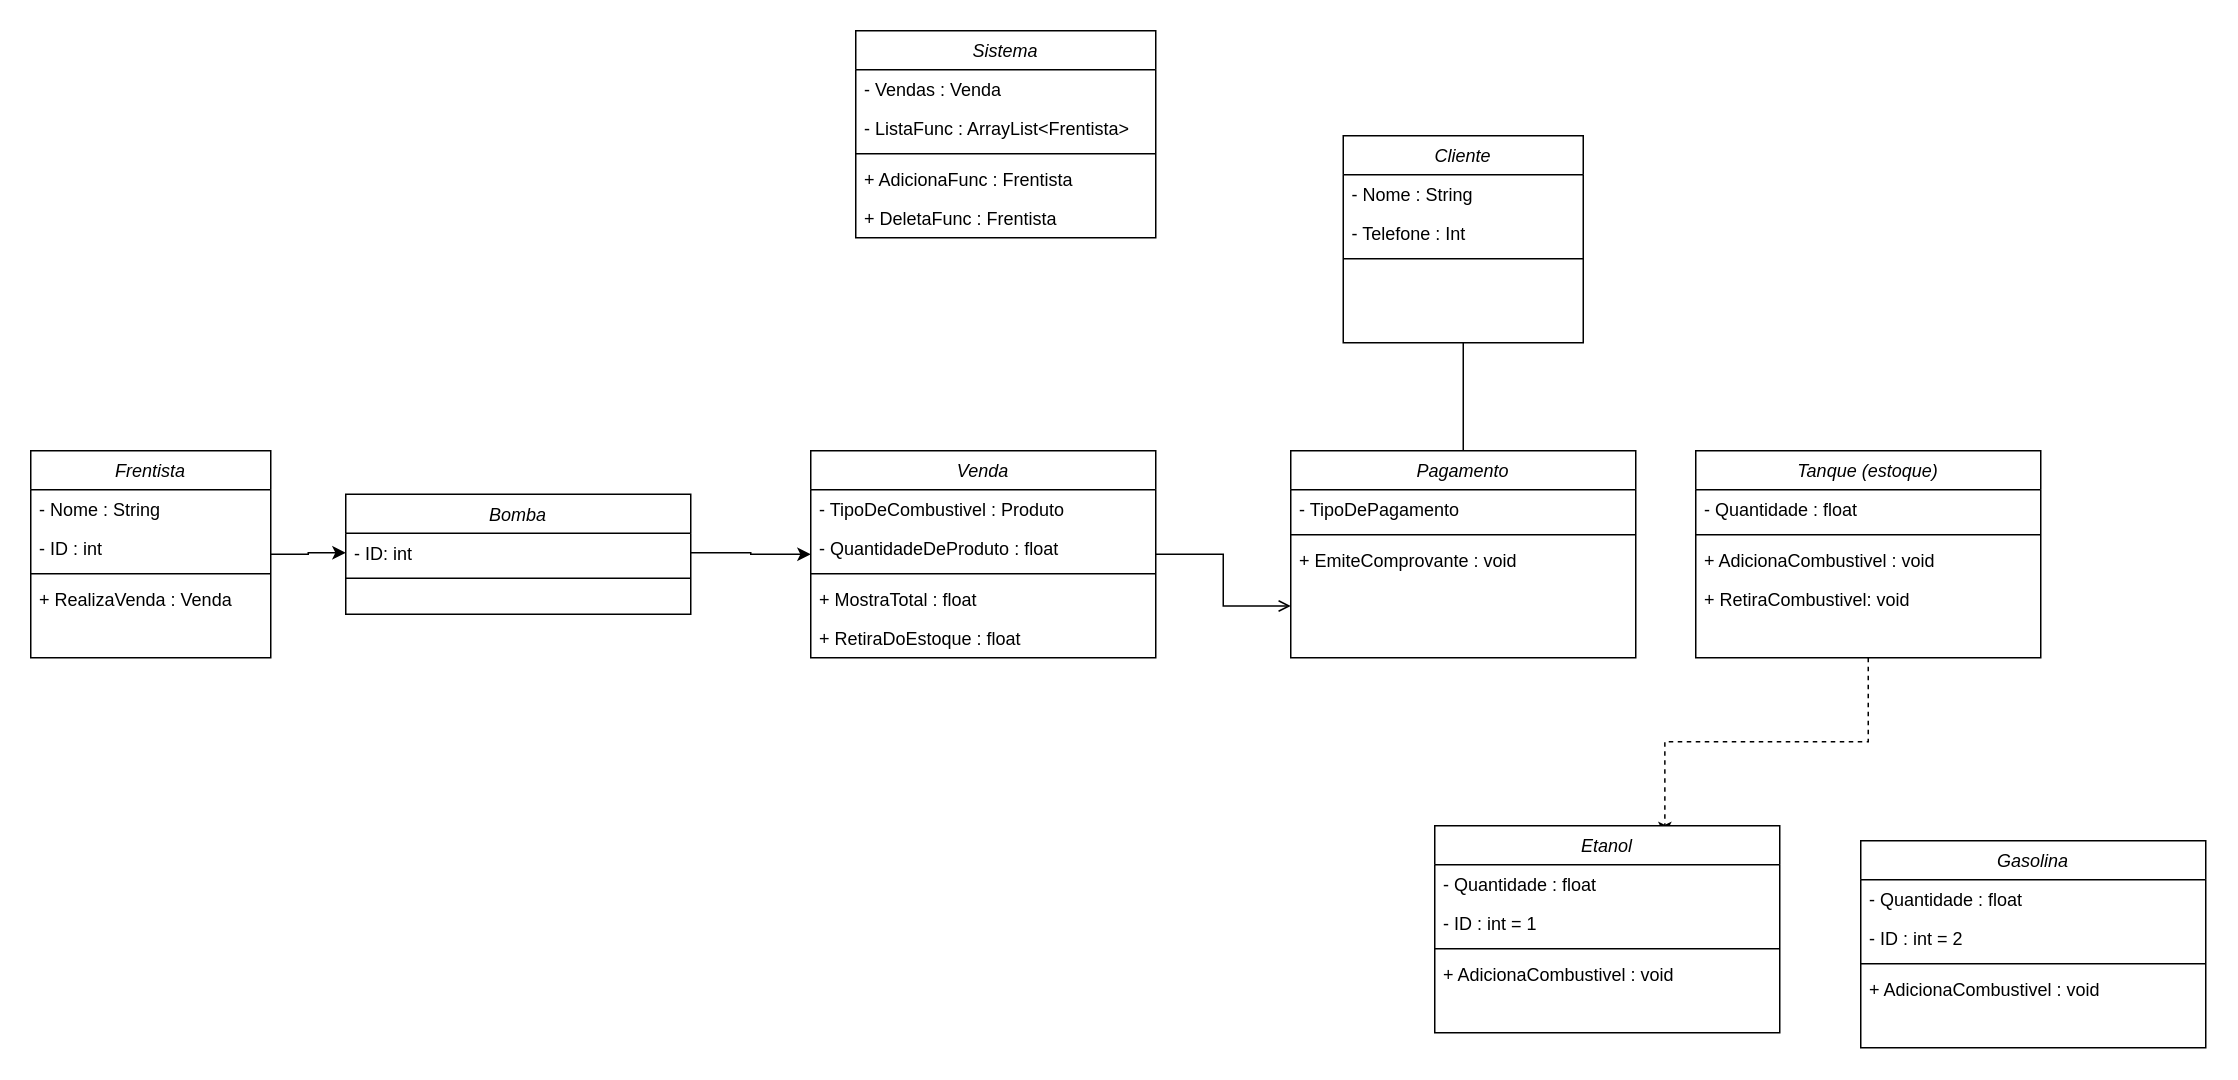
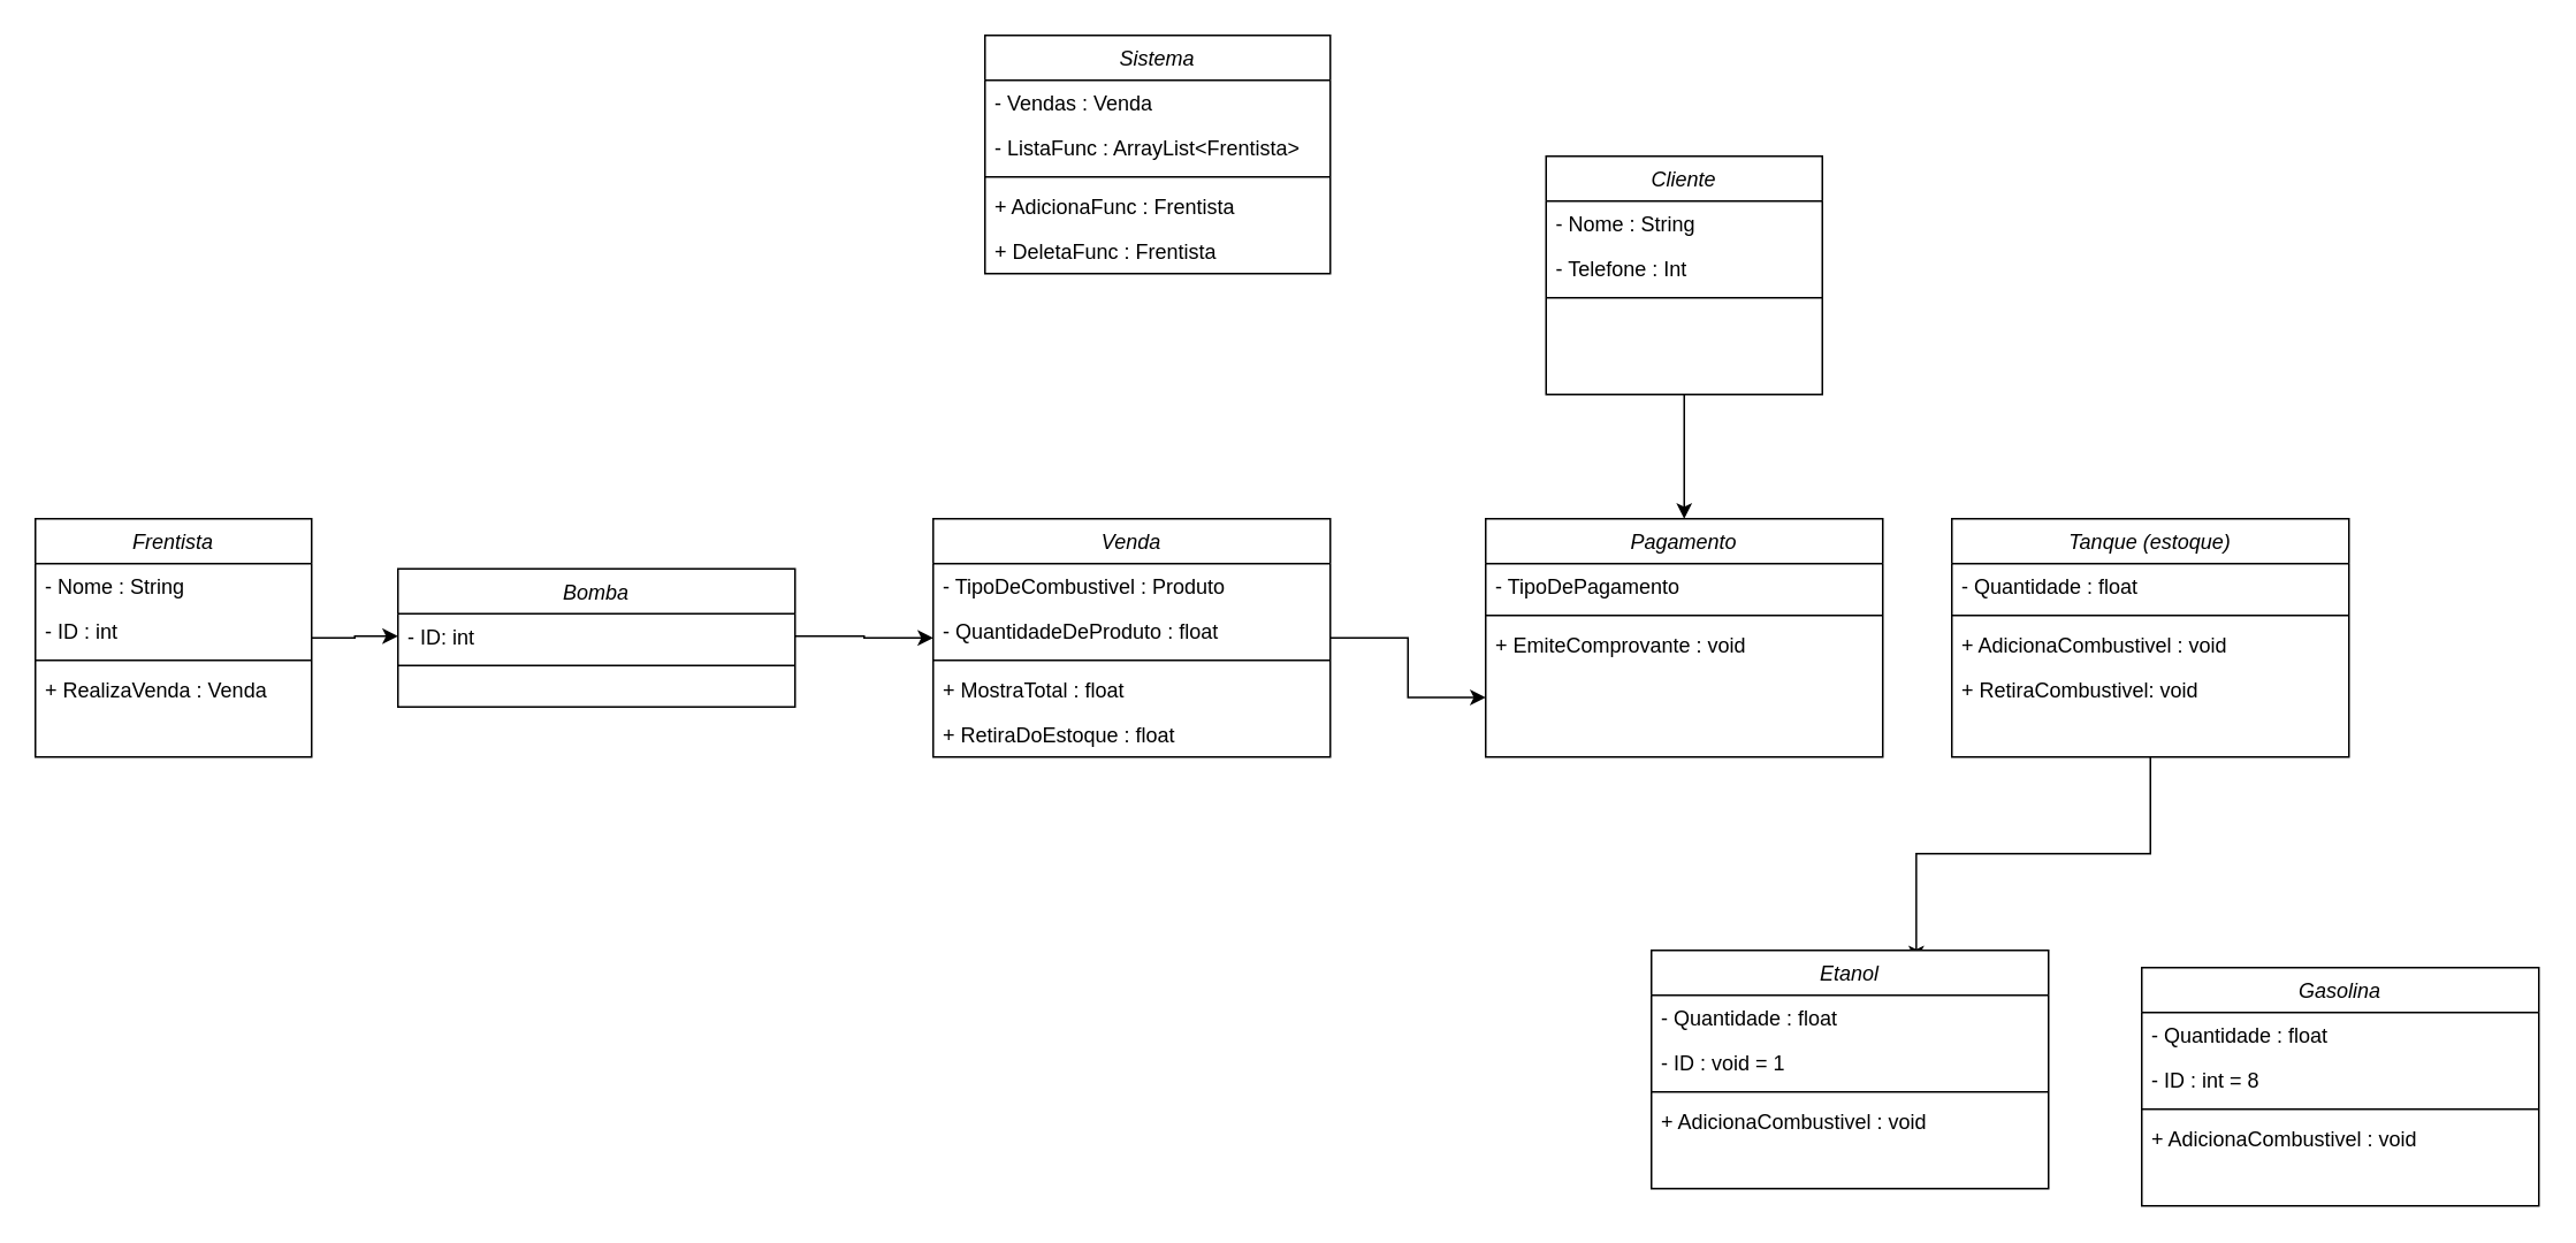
- <mxCell id="2" style="edgeStyle=orthogonalEdgeStyle;rounded=0;orthogonalLoop=1;jettySize=auto;html=1;entryX=0.5;entryY=0;entryDx=0;entryDy=0;endArrow=none;" edge="1" parent="1" source="3" target="29"><mxGeometry relative="1" as="geometry" /></mxCell>
+ <mxCell id="2" style="edgeStyle=orthogonalEdgeStyle;rounded=0;orthogonalLoop=1;jettySize=auto;html=1;entryX=0.5;entryY=0;entryDx=0;entryDy=0;" edge="1" parent="1" source="3" target="29"><mxGeometry relative="1" as="geometry" /></mxCell>
- <mxCell id="19" style="edgeStyle=orthogonalEdgeStyle;rounded=0;orthogonalLoop=1;jettySize=auto;html=1;entryX=0;entryY=0.75;entryDx=0;entryDy=0;endArrow=open;" edge="1" parent="1" source="20" target="29"><mxGeometry relative="1" as="geometry" /></mxCell>
+ <mxCell id="19" style="edgeStyle=orthogonalEdgeStyle;rounded=0;orthogonalLoop=1;jettySize=auto;html=1;entryX=0;entryY=0.75;entryDx=0;entryDy=0;" edge="1" parent="1" source="20" target="29"><mxGeometry relative="1" as="geometry" /></mxCell>
- <mxCell id="33" style="edgeStyle=orthogonalEdgeStyle;rounded=0;orthogonalLoop=1;jettySize=auto;html=1;entryX=0.667;entryY=0.046;entryDx=0;entryDy=0;entryPerimeter=0;dashed=1;" edge="1" parent="1" source="34" target="39"><mxGeometry relative="1" as="geometry" /></mxCell>
+ <mxCell id="33" style="edgeStyle=orthogonalEdgeStyle;rounded=0;orthogonalLoop=1;jettySize=auto;html=1;entryX=0.667;entryY=0.046;entryDx=0;entryDy=0;entryPerimeter=0;" edge="1" parent="1" source="34" target="39"><mxGeometry relative="1" as="geometry" /></mxCell>
- <mxCell id="41" value="- ID : int = 1" style="text;align=left;verticalAlign=top;spacingLeft=4;spacingRight=4;overflow=hidden;rotatable=0;points=[[0,0.5],[1,0.5]];portConstraint=eastwest;" vertex="1" parent="39"><mxGeometry y="52" width="230" height="26" as="geometry" /></mxCell>
+ <mxCell id="41" value="- ID : void = 1" style="text;align=left;verticalAlign=top;spacingLeft=4;spacingRight=4;overflow=hidden;rotatable=0;points=[[0,0.5],[1,0.5]];portConstraint=eastwest;" vertex="1" parent="39"><mxGeometry y="52" width="230" height="26" as="geometry" /></mxCell>
- <mxCell id="46" value="- ID : int = 2" style="text;align=left;verticalAlign=top;spacingLeft=4;spacingRight=4;overflow=hidden;rotatable=0;points=[[0,0.5],[1,0.5]];portConstraint=eastwest;" vertex="1" parent="44"><mxGeometry y="52" width="230" height="26" as="geometry" /></mxCell>
+ <mxCell id="46" value="- ID : int = 8" style="text;align=left;verticalAlign=top;spacingLeft=4;spacingRight=4;overflow=hidden;rotatable=0;points=[[0,0.5],[1,0.5]];portConstraint=eastwest;" vertex="1" parent="44"><mxGeometry y="52" width="230" height="26" as="geometry" /></mxCell>
